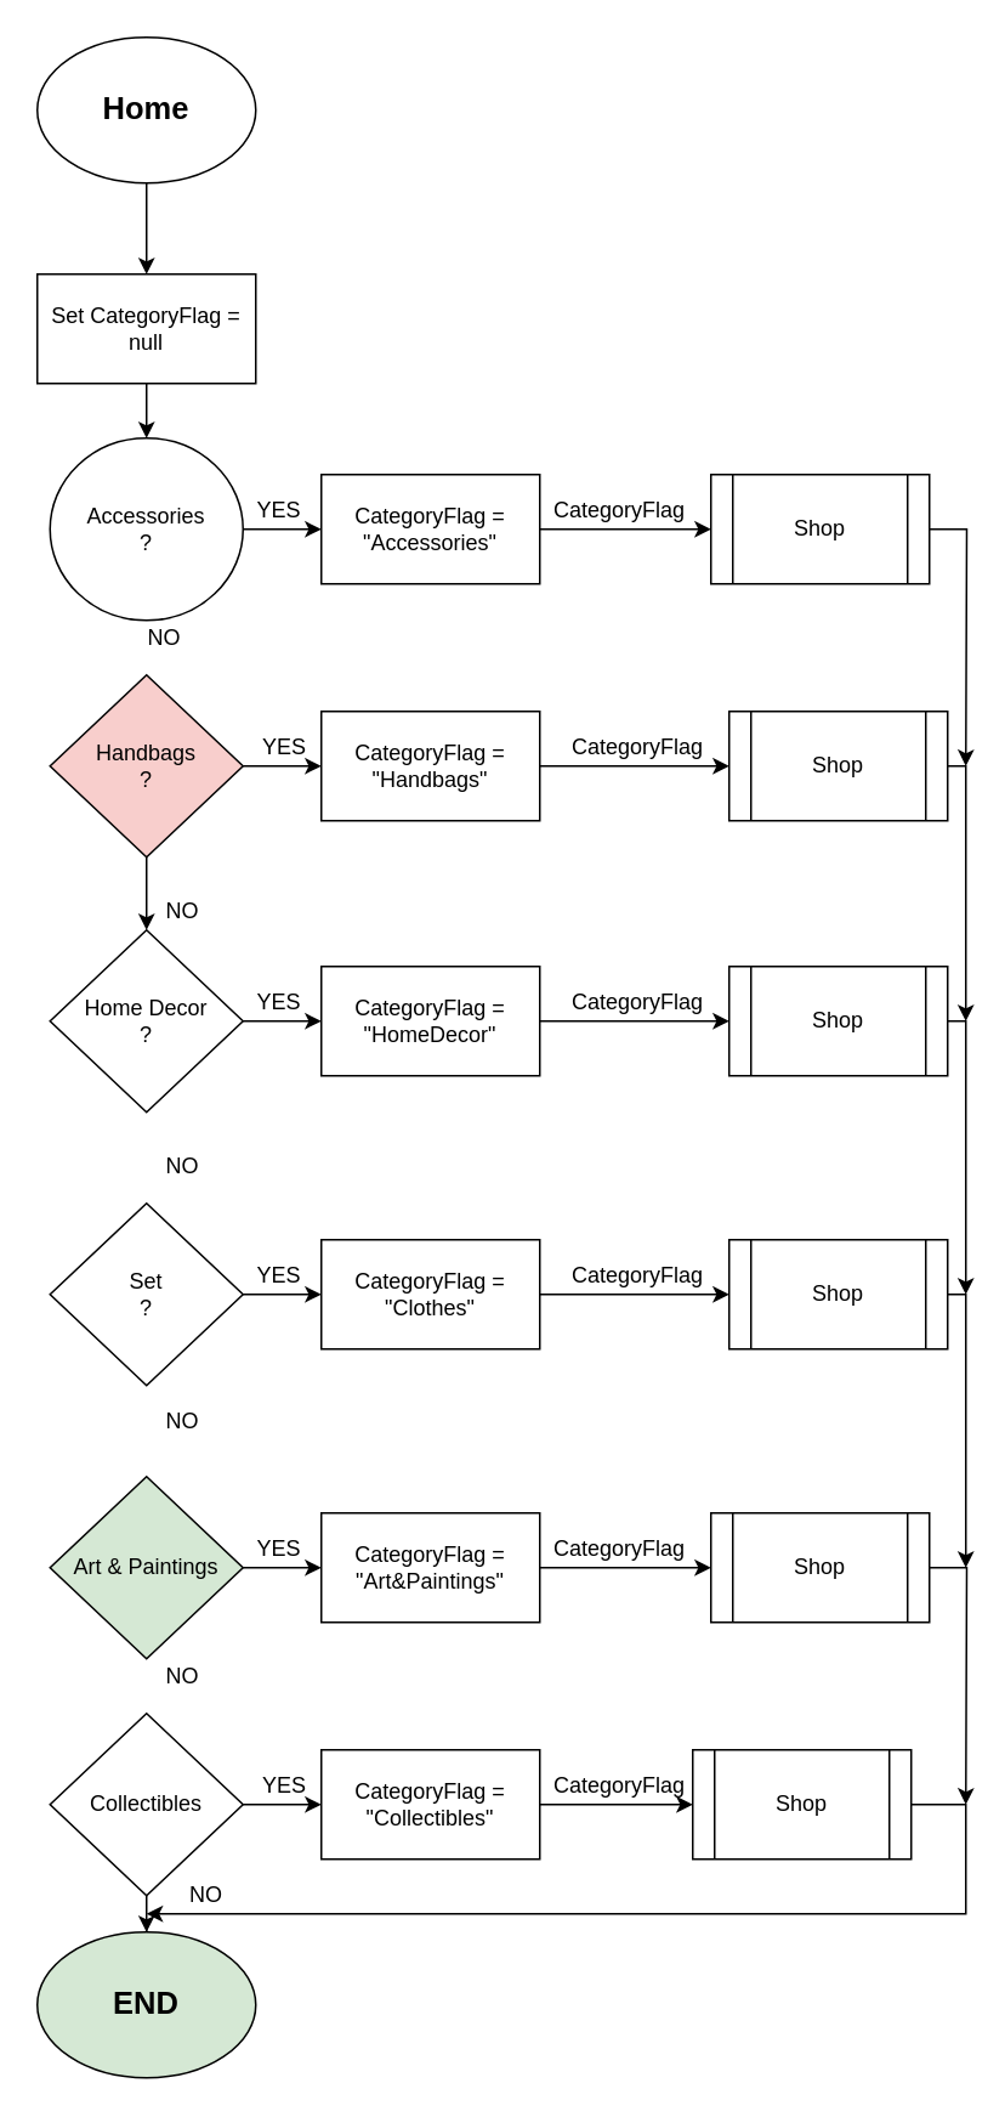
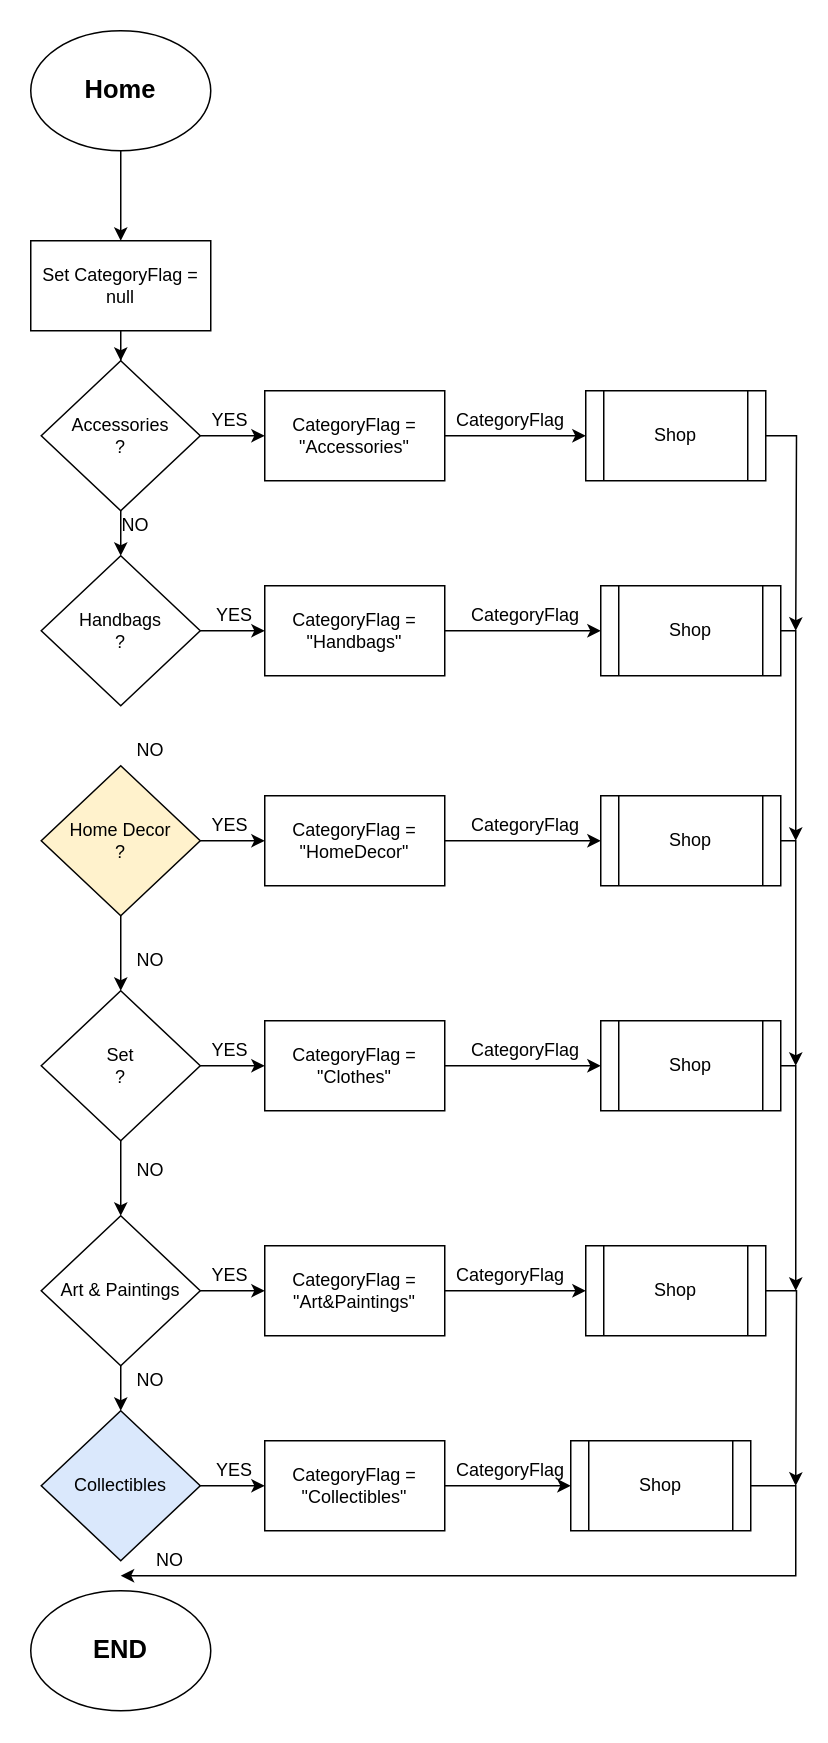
- <mxCell id="5" value="Set CategoryFlag = null" style="rounded=0;whiteSpace=wrap;html=1;" vertex="1" parent="1"><mxGeometry x="20" y="150" width="120" height="60" as="geometry" /></mxCell>
+ <mxCell id="5" value="Set CategoryFlag = null" style="rounded=0;whiteSpace=wrap;html=1;" vertex="1" parent="1"><mxGeometry x="20" y="160" width="120" height="60" as="geometry" /></mxCell>
- <mxCell id="8" value="Accessories&lt;br&gt;?" style="ellipse;whiteSpace=wrap;html=1;" vertex="1" parent="1"><mxGeometry x="27" y="240" width="106" height="100" as="geometry" /></mxCell>
+ <mxCell id="8" value="Accessories&lt;br&gt;?" style="rhombus;whiteSpace=wrap;html=1;" vertex="1" parent="1"><mxGeometry x="27" y="240" width="106" height="100" as="geometry" /></mxCell>
+ <mxCell id="6" value="" style="edgeStyle=orthogonalEdgeStyle;rounded=0;orthogonalLoop=1;jettySize=auto;html=1;" edge="1" parent="1" source="8" target="13"><mxGeometry relative="1" as="geometry" /></mxCell>
- <mxCell id="13" value="Handbags&lt;br&gt;?" style="rhombus;whiteSpace=wrap;html=1;fillColor=#f8cecc;" vertex="1" parent="1"><mxGeometry x="27" y="370" width="106" height="100" as="geometry" /></mxCell>
+ <mxCell id="13" value="Handbags&lt;br&gt;?" style="rhombus;whiteSpace=wrap;html=1;" vertex="1" parent="1"><mxGeometry x="27" y="370" width="106" height="100" as="geometry" /></mxCell>
- <mxCell id="12" value="" style="edgeStyle=orthogonalEdgeStyle;rounded=0;orthogonalLoop=1;jettySize=auto;html=1;" edge="1" parent="1" source="13" target="18"><mxGeometry relative="1" as="geometry" /></mxCell>
- <mxCell id="18" value="Home Decor&lt;br&gt;?" style="rhombus;whiteSpace=wrap;html=1;" vertex="1" parent="1"><mxGeometry x="27" y="510" width="106" height="100" as="geometry" /></mxCell>
+ <mxCell id="18" value="Home Decor&lt;br&gt;?" style="rhombus;whiteSpace=wrap;html=1;fillColor=#fff2cc;" vertex="1" parent="1"><mxGeometry x="27" y="510" width="106" height="100" as="geometry" /></mxCell>
+ <mxCell id="17" value="" style="edgeStyle=orthogonalEdgeStyle;rounded=0;orthogonalLoop=1;jettySize=auto;html=1;" edge="1" parent="1" source="18" target="23"><mxGeometry relative="1" as="geometry" /></mxCell>
+ <mxCell id="22" value="" style="edgeStyle=orthogonalEdgeStyle;rounded=0;orthogonalLoop=1;jettySize=auto;html=1;" edge="1" parent="1" source="23" target="28"><mxGeometry relative="1" as="geometry" /></mxCell>
- <mxCell id="28" value="Art &amp;amp; Paintings" style="rhombus;whiteSpace=wrap;html=1;fillColor=#d5e8d4;" vertex="1" parent="1"><mxGeometry x="27" y="810" width="106" height="100" as="geometry" /></mxCell>
+ <mxCell id="28" value="Art &amp;amp; Paintings" style="rhombus;whiteSpace=wrap;html=1;" vertex="1" parent="1"><mxGeometry x="27" y="810" width="106" height="100" as="geometry" /></mxCell>
+ <mxCell id="27" value="" style="edgeStyle=orthogonalEdgeStyle;rounded=0;orthogonalLoop=1;jettySize=auto;html=1;" edge="1" parent="1" source="28" target="33"><mxGeometry relative="1" as="geometry" /></mxCell>
- <mxCell id="33" value="Collectibles" style="rhombus;whiteSpace=wrap;html=1;" vertex="1" parent="1"><mxGeometry x="27" y="940" width="106" height="100" as="geometry" /></mxCell>
+ <mxCell id="33" value="Collectibles" style="rhombus;whiteSpace=wrap;html=1;fillColor=#dae8fc;" vertex="1" parent="1"><mxGeometry x="27" y="940" width="106" height="100" as="geometry" /></mxCell>
- <mxCell id="32" value="" style="edgeStyle=orthogonalEdgeStyle;rounded=0;orthogonalLoop=1;jettySize=auto;html=1;" edge="1" parent="1" source="33" target="38"><mxGeometry relative="1" as="geometry" /></mxCell>
- <mxCell id="38" value="&lt;b&gt;&lt;font style=&quot;font-size: 17px&quot;&gt;END&lt;/font&gt;&lt;/b&gt;" style="ellipse;whiteSpace=wrap;html=1;fillColor=#d5e8d4;" vertex="1" parent="1"><mxGeometry x="20" y="1060" width="120" height="80" as="geometry" /></mxCell>
+ <mxCell id="38" value="&lt;b&gt;&lt;font style=&quot;font-size: 17px&quot;&gt;END&lt;/font&gt;&lt;/b&gt;" style="ellipse;whiteSpace=wrap;html=1;" vertex="1" parent="1"><mxGeometry x="20" y="1060" width="120" height="80" as="geometry" /></mxCell>
